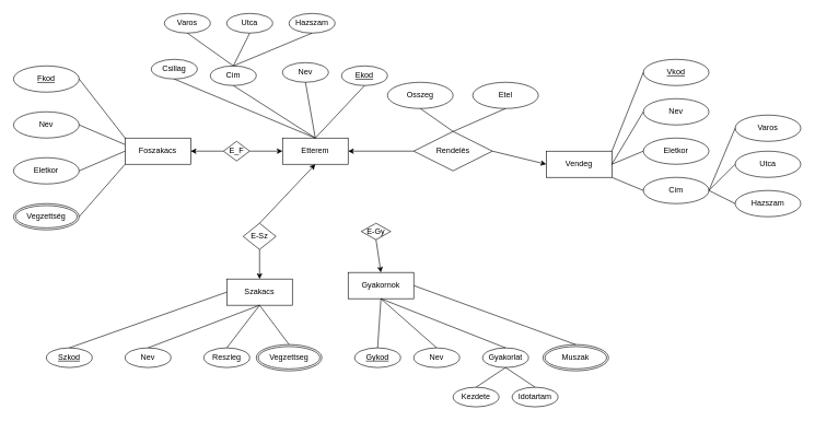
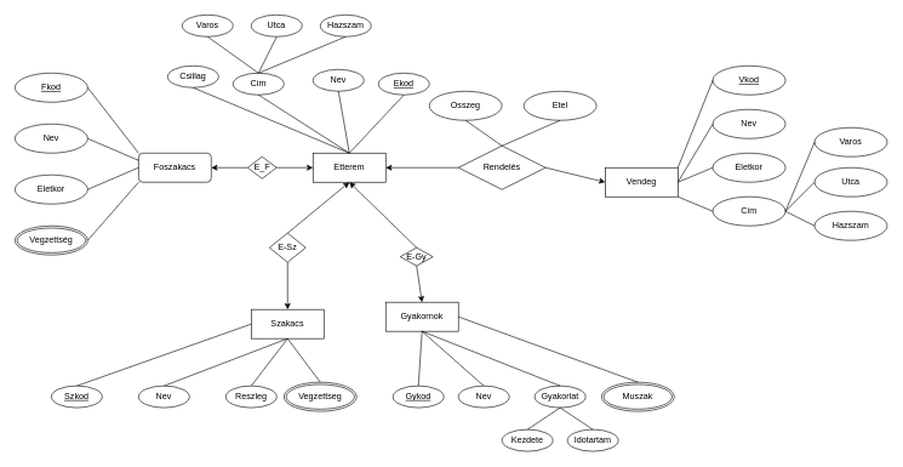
- <mxCell id="6" value="Foszakacs" style="whiteSpace=wrap;html=1;align=center;" vertex="1" parent="1"><mxGeometry x="190" y="210" width="100" height="40" as="geometry" /></mxCell>
+ <mxCell id="6" value="Foszakacs" style="whiteSpace=wrap;html=1;align=center;rounded=1;" vertex="1" parent="1"><mxGeometry x="190" y="210" width="100" height="40" as="geometry" /></mxCell>
+ <mxCell id="43" value="" style="endArrow=classic;html=1;rounded=0;entryX=0.5;entryY=1;entryDx=0;entryDy=0;exitX=0.5;exitY=0;exitDx=0;exitDy=0;" edge="1" parent="1" source="12" target="7"><mxGeometry width="50" height="50" relative="1" as="geometry"><mxPoint x="360" y="380" as="sourcePoint" /><mxPoint x="410" y="330" as="targetPoint" /></mxGeometry></mxCell>
- <mxCell id="10" value="E-Sz" style="shape=rhombus;perimeter=rhombusPerimeter;whiteSpace=wrap;html=1;align=center;" vertex="1" parent="1"><mxGeometry x="370" y="340" width="50" height="40" as="geometry" /></mxCell>
+ <mxCell id="10" value="E-Sz" style="shape=rhombus;perimeter=rhombusPerimeter;whiteSpace=wrap;html=1;align=center;" vertex="1" parent="1"><mxGeometry x="370" y="320" width="50" height="40" as="geometry" /></mxCell>
